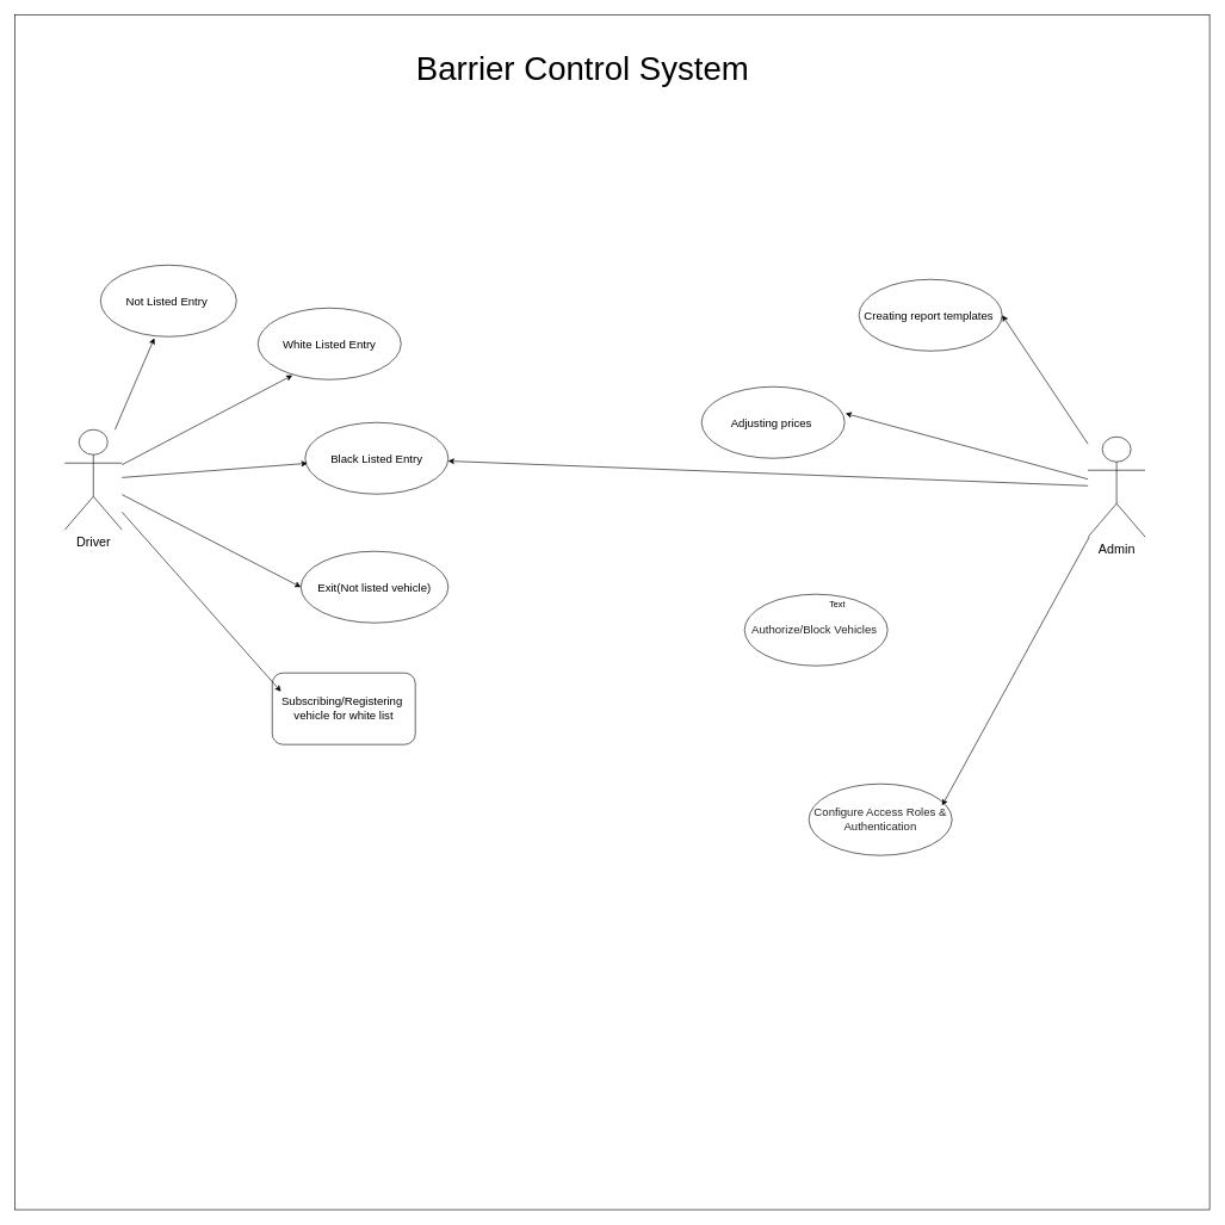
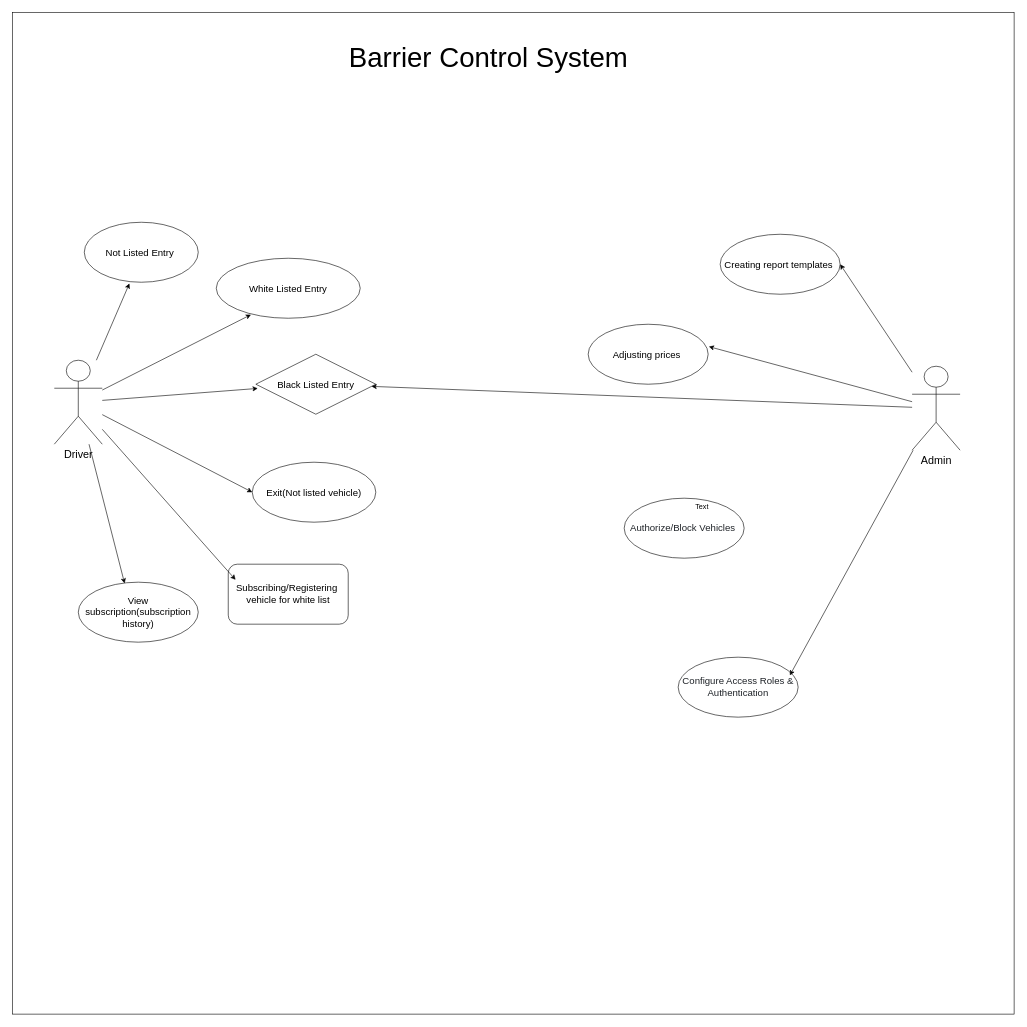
- <mxCell id="11" value="&lt;span style=&quot;color: rgb(0, 0, 0); font-family: Helvetica; font-size: 16px; font-style: normal; font-variant-ligatures: normal; font-variant-caps: normal; font-weight: 400; letter-spacing: normal; orphans: 2; text-align: center; text-indent: 0px; text-transform: none; widows: 2; word-spacing: 0px; -webkit-text-stroke-width: 0px; white-space: normal; text-decoration-thickness: initial; text-decoration-style: initial; text-decoration-color: initial; float: none; display: inline !important;&quot;&gt;White Listed Entry&lt;/span&gt;" style="ellipse;whiteSpace=wrap;html=1;" vertex="1" parent="1"><mxGeometry x="360" y="430" width="200" height="100" as="geometry" /></mxCell>
+ <mxCell id="11" value="&lt;span style=&quot;color: rgb(0, 0, 0); font-family: Helvetica; font-size: 16px; font-style: normal; font-variant-ligatures: normal; font-variant-caps: normal; font-weight: 400; letter-spacing: normal; orphans: 2; text-align: center; text-indent: 0px; text-transform: none; widows: 2; word-spacing: 0px; -webkit-text-stroke-width: 0px; white-space: normal; text-decoration-thickness: initial; text-decoration-style: initial; text-decoration-color: initial; float: none; display: inline !important;&quot;&gt;White Listed Entry&lt;/span&gt;" style="ellipse;whiteSpace=wrap;html=1;" vertex="1" parent="1"><mxGeometry x="360" y="430" width="240" height="100" as="geometry" /></mxCell>
- <mxCell id="12" value="&lt;font style=&quot;font-size: 16px;&quot;&gt;Black Listed Entry&lt;/font&gt;" style="ellipse;whiteSpace=wrap;html=1;" vertex="1" parent="1"><mxGeometry x="426" y="590" width="200" height="100" as="geometry" /></mxCell>
+ <mxCell id="12" value="&lt;font style=&quot;font-size: 16px;&quot;&gt;Black Listed Entry&lt;/font&gt;" style="rhombus;whiteSpace=wrap;html=1;" vertex="1" parent="1"><mxGeometry x="426" y="590" width="200" height="100" as="geometry" /></mxCell>
+ <mxCell id="20" value="" style="endArrow=classic;html=1;rounded=0;entryX=0.386;entryY=0.02;entryDx=0;entryDy=0;entryPerimeter=0;" edge="1" parent="1" source="4" target="13"><mxGeometry width="50" height="50" relative="1" as="geometry"><mxPoint x="70" y="800" as="sourcePoint" /><mxPoint x="438" y="860" as="targetPoint" /></mxGeometry></mxCell>
+ <mxCell id="13" value="&lt;font style=&quot;font-size: 16px;&quot;&gt;View subscription(subscription history)&lt;/font&gt;" style="ellipse;whiteSpace=wrap;html=1;" vertex="1" parent="1"><mxGeometry x="130" y="970" width="200" height="100" as="geometry" /></mxCell>
